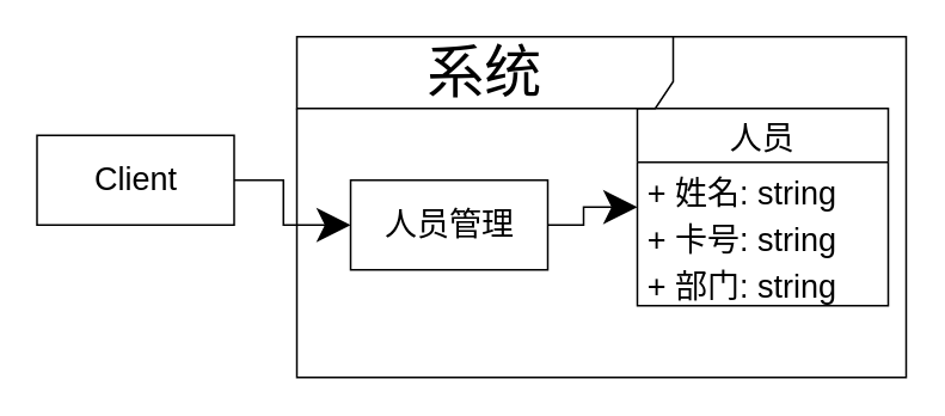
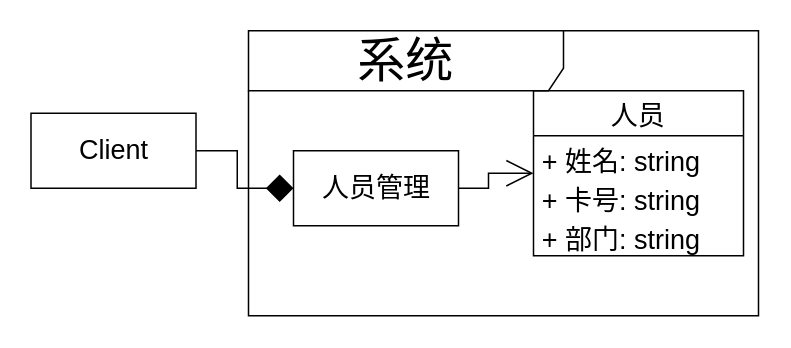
- <mxCell id="7" style="edgeStyle=orthogonalEdgeStyle;rounded=0;orthogonalLoop=1;jettySize=auto;html=1;endSize=16;startSize=16;" parent="1" source="8" target="3" edge="1"><mxGeometry relative="1" as="geometry" /></mxCell>
+ <mxCell id="7" style="edgeStyle=orthogonalEdgeStyle;rounded=0;orthogonalLoop=1;jettySize=auto;html=1;endSize=16;startSize=16;endArrow=open;" parent="1" source="8" target="3" edge="1"><mxGeometry relative="1" as="geometry" /></mxCell>
- <mxCell id="9" style="edgeStyle=orthogonalEdgeStyle;rounded=0;orthogonalLoop=1;jettySize=auto;html=1;entryX=0;entryY=0.5;entryDx=0;entryDy=0;endSize=16;startSize=16;" parent="1" source="10" target="8" edge="1"><mxGeometry relative="1" as="geometry" /></mxCell>
+ <mxCell id="9" style="edgeStyle=orthogonalEdgeStyle;rounded=0;orthogonalLoop=1;jettySize=auto;html=1;entryX=0;entryY=0.5;entryDx=0;entryDy=0;endSize=16;startSize=16;endArrow=diamond;" parent="1" source="10" target="8" edge="1"><mxGeometry relative="1" as="geometry" /></mxCell>
